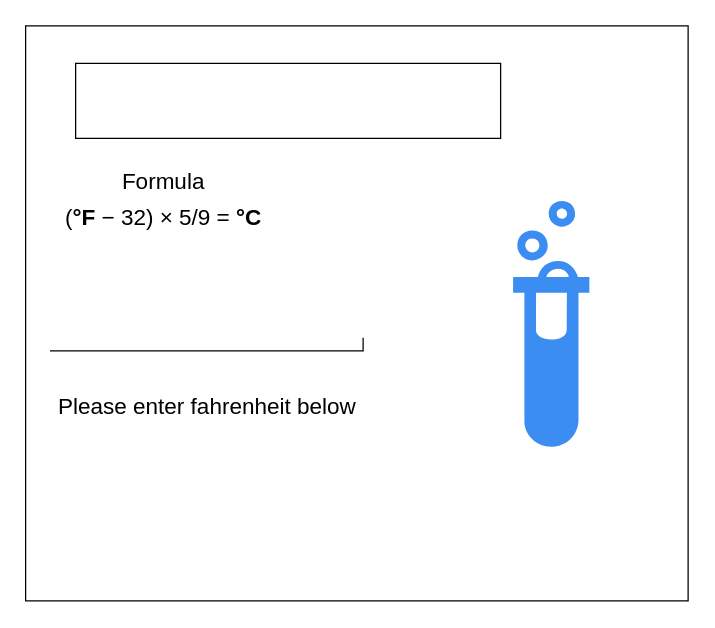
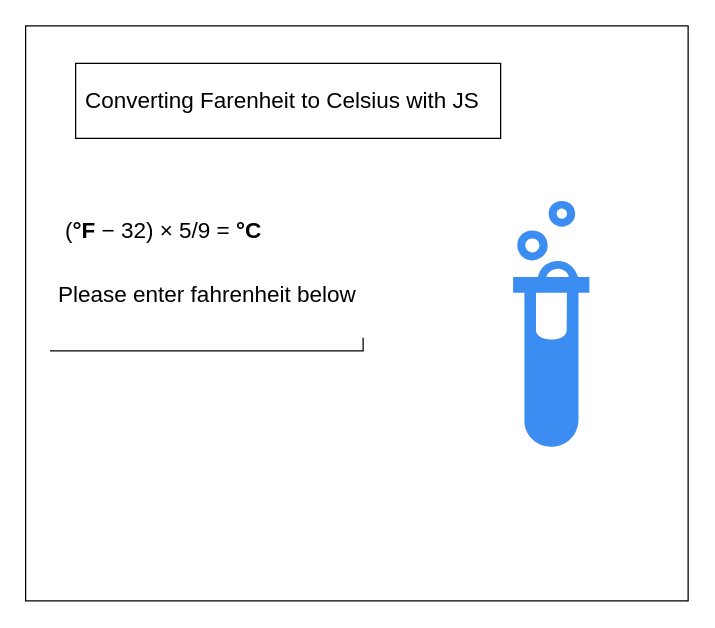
+ <mxCell id="4" value="&lt;font style=&quot;font-size: 18px&quot;&gt;Converting Farenheit to Celsius with JS&lt;/font&gt;" style="text;html=1;resizable=0;autosize=1;align=center;verticalAlign=middle;points=[];fillColor=none;strokeColor=none;rounded=0;" vertex="1" parent="1"><mxGeometry x="60" y="70" width="330" height="20" as="geometry" /></mxCell>
- <mxCell id="5" value="Formula" style="text;html=1;resizable=0;autosize=1;align=center;verticalAlign=middle;points=[];fillColor=none;strokeColor=none;rounded=0;fontSize=18;" vertex="1" parent="1"><mxGeometry x="90" y="130" width="80" height="30" as="geometry" /></mxCell>
- <mxCell id="6" value="&lt;div class=&quot;bjhkR&quot; style=&quot;margin-bottom: 2px ; padding: 2.5px 3px 1.5px&quot;&gt;(&lt;b&gt;°F&lt;/b&gt;&amp;nbsp;− 32) × 5/9 =&amp;nbsp;&lt;b&gt;°C&lt;/b&gt;&lt;/div&gt;" style="text;html=1;align=center;verticalAlign=middle;resizable=0;points=[];autosize=1;strokeColor=none;fillColor=none;fontSize=18;" vertex="1" parent="1"><mxGeometry x="40" y="160" width="180" height="30" as="geometry" /></mxCell>
+ <mxCell id="6" value="&lt;div class=&quot;bjhkR&quot; style=&quot;margin-bottom: 2px ; padding: 2.5px 3px 1.5px&quot;&gt;(&lt;b&gt;°F&lt;/b&gt;&amp;nbsp;− 32) × 5/9 =&amp;nbsp;&lt;b&gt;°C&lt;/b&gt;&lt;/div&gt;" style="text;html=1;align=center;verticalAlign=middle;resizable=0;points=[];autosize=1;strokeColor=none;fillColor=none;fontSize=18;" vertex="1" parent="1"><mxGeometry x="40" y="170" width="180" height="30" as="geometry" /></mxCell>
- <mxCell id="7" value="Please enter fahrenheit below" style="text;html=1;resizable=0;autosize=1;align=center;verticalAlign=middle;points=[];fillColor=none;strokeColor=none;rounded=0;fontSize=18;" vertex="1" parent="1"><mxGeometry x="40" y="310" width="250" height="30" as="geometry" /></mxCell>
+ <mxCell id="7" value="Please enter fahrenheit below" style="text;html=1;resizable=0;autosize=1;align=center;verticalAlign=middle;points=[];fillColor=none;strokeColor=none;rounded=0;fontSize=18;" vertex="1" parent="1"><mxGeometry x="40" y="220" width="250" height="30" as="geometry" /></mxCell>
